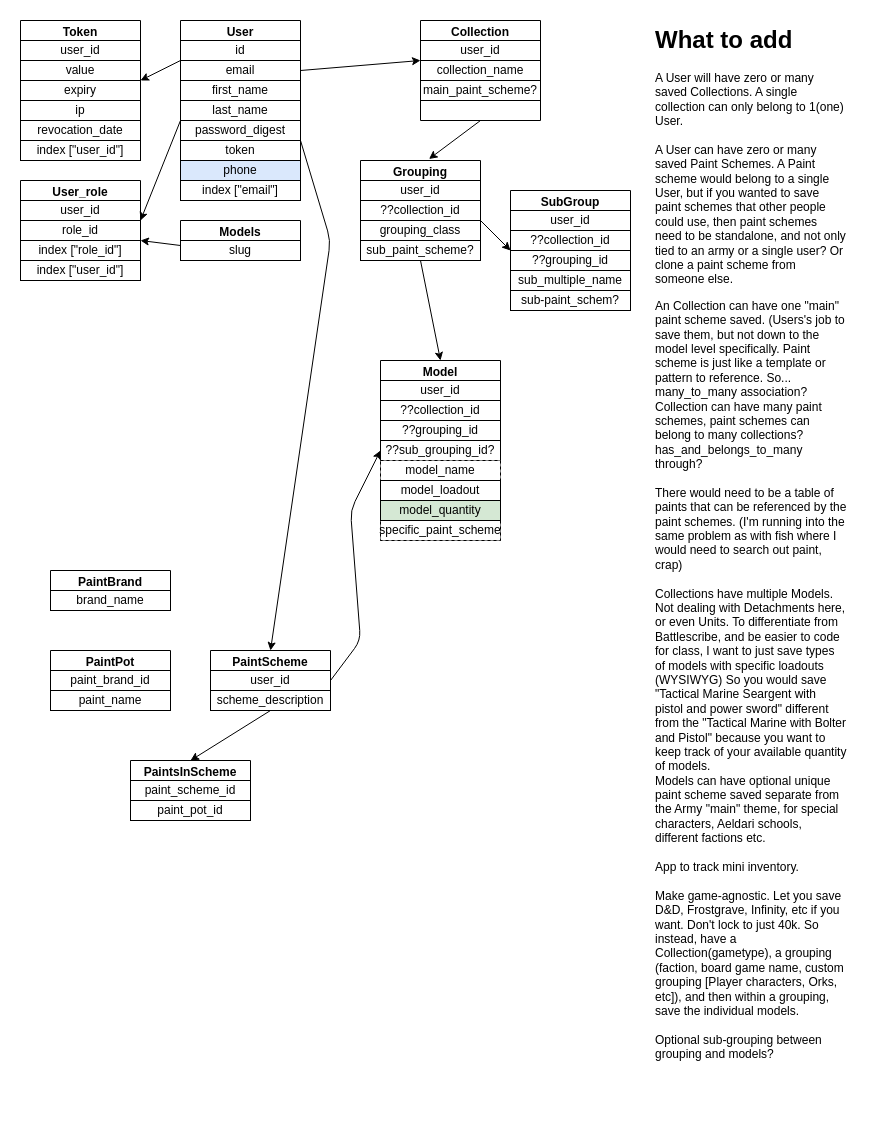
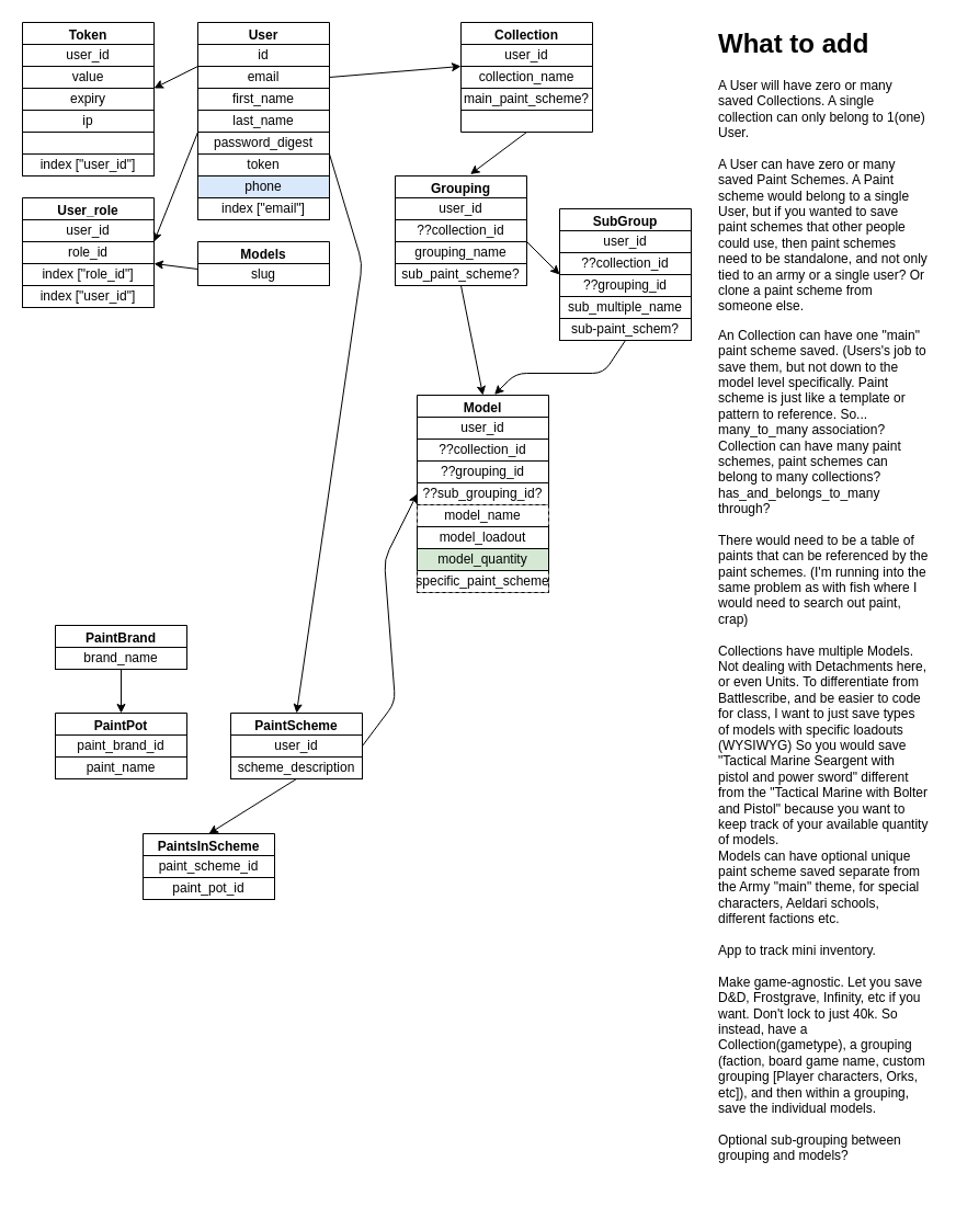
- <mxCell id="31" value="revocation_date" style="text;html=1;strokeColor=none;fillColor=none;align=center;verticalAlign=middle;whiteSpace=wrap;rounded=0;" vertex="1" parent="20"><mxGeometry y="100" width="120" height="20" as="geometry" /></mxCell>
- <mxCell id="59" value="grouping_class" style="text;html=1;strokeColor=none;fillColor=none;align=center;verticalAlign=middle;whiteSpace=wrap;rounded=0;" vertex="1" parent="53"><mxGeometry y="60" width="120" height="20" as="geometry" /></mxCell>
+ <mxCell id="59" value="grouping_name" style="text;html=1;strokeColor=none;fillColor=none;align=center;verticalAlign=middle;whiteSpace=wrap;rounded=0;" vertex="1" parent="53"><mxGeometry y="60" width="120" height="20" as="geometry" /></mxCell>
+ <mxCell id="111" style="edgeStyle=none;html=1;exitX=0.5;exitY=1;exitDx=0;exitDy=0;entryX=0.588;entryY=-0.003;entryDx=0;entryDy=0;entryPerimeter=0;" edge="1" parent="1" source="72" target="73"><mxGeometry relative="1" as="geometry"><Array as="points"><mxPoint x="550" y="340" /><mxPoint x="470" y="340" /></Array></mxGeometry></mxCell>
+ <mxCell id="105" style="edgeStyle=none;html=1;exitX=0.5;exitY=1;exitDx=0;exitDy=0;entryX=0.5;entryY=0;entryDx=0;entryDy=0;" edge="1" parent="1" source="99" target="87"><mxGeometry relative="1" as="geometry" /></mxCell>
